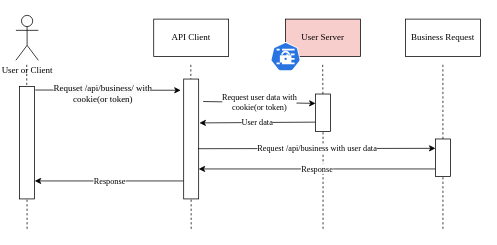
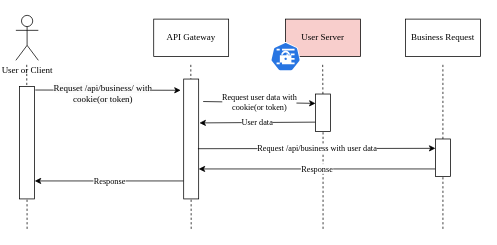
- <mxCell id="9" value="API Client" style="rounded=0;whiteSpace=wrap;html=1;fontFamily=Comic Sans MS;" vertex="1" parent="1"><mxGeometry x="204" y="25" width="100" height="50" as="geometry" /></mxCell>
+ <mxCell id="9" value="API Gateway" style="rounded=0;whiteSpace=wrap;html=1;fontFamily=Comic Sans MS;" vertex="1" parent="1"><mxGeometry x="204" y="25" width="100" height="50" as="geometry" /></mxCell>
